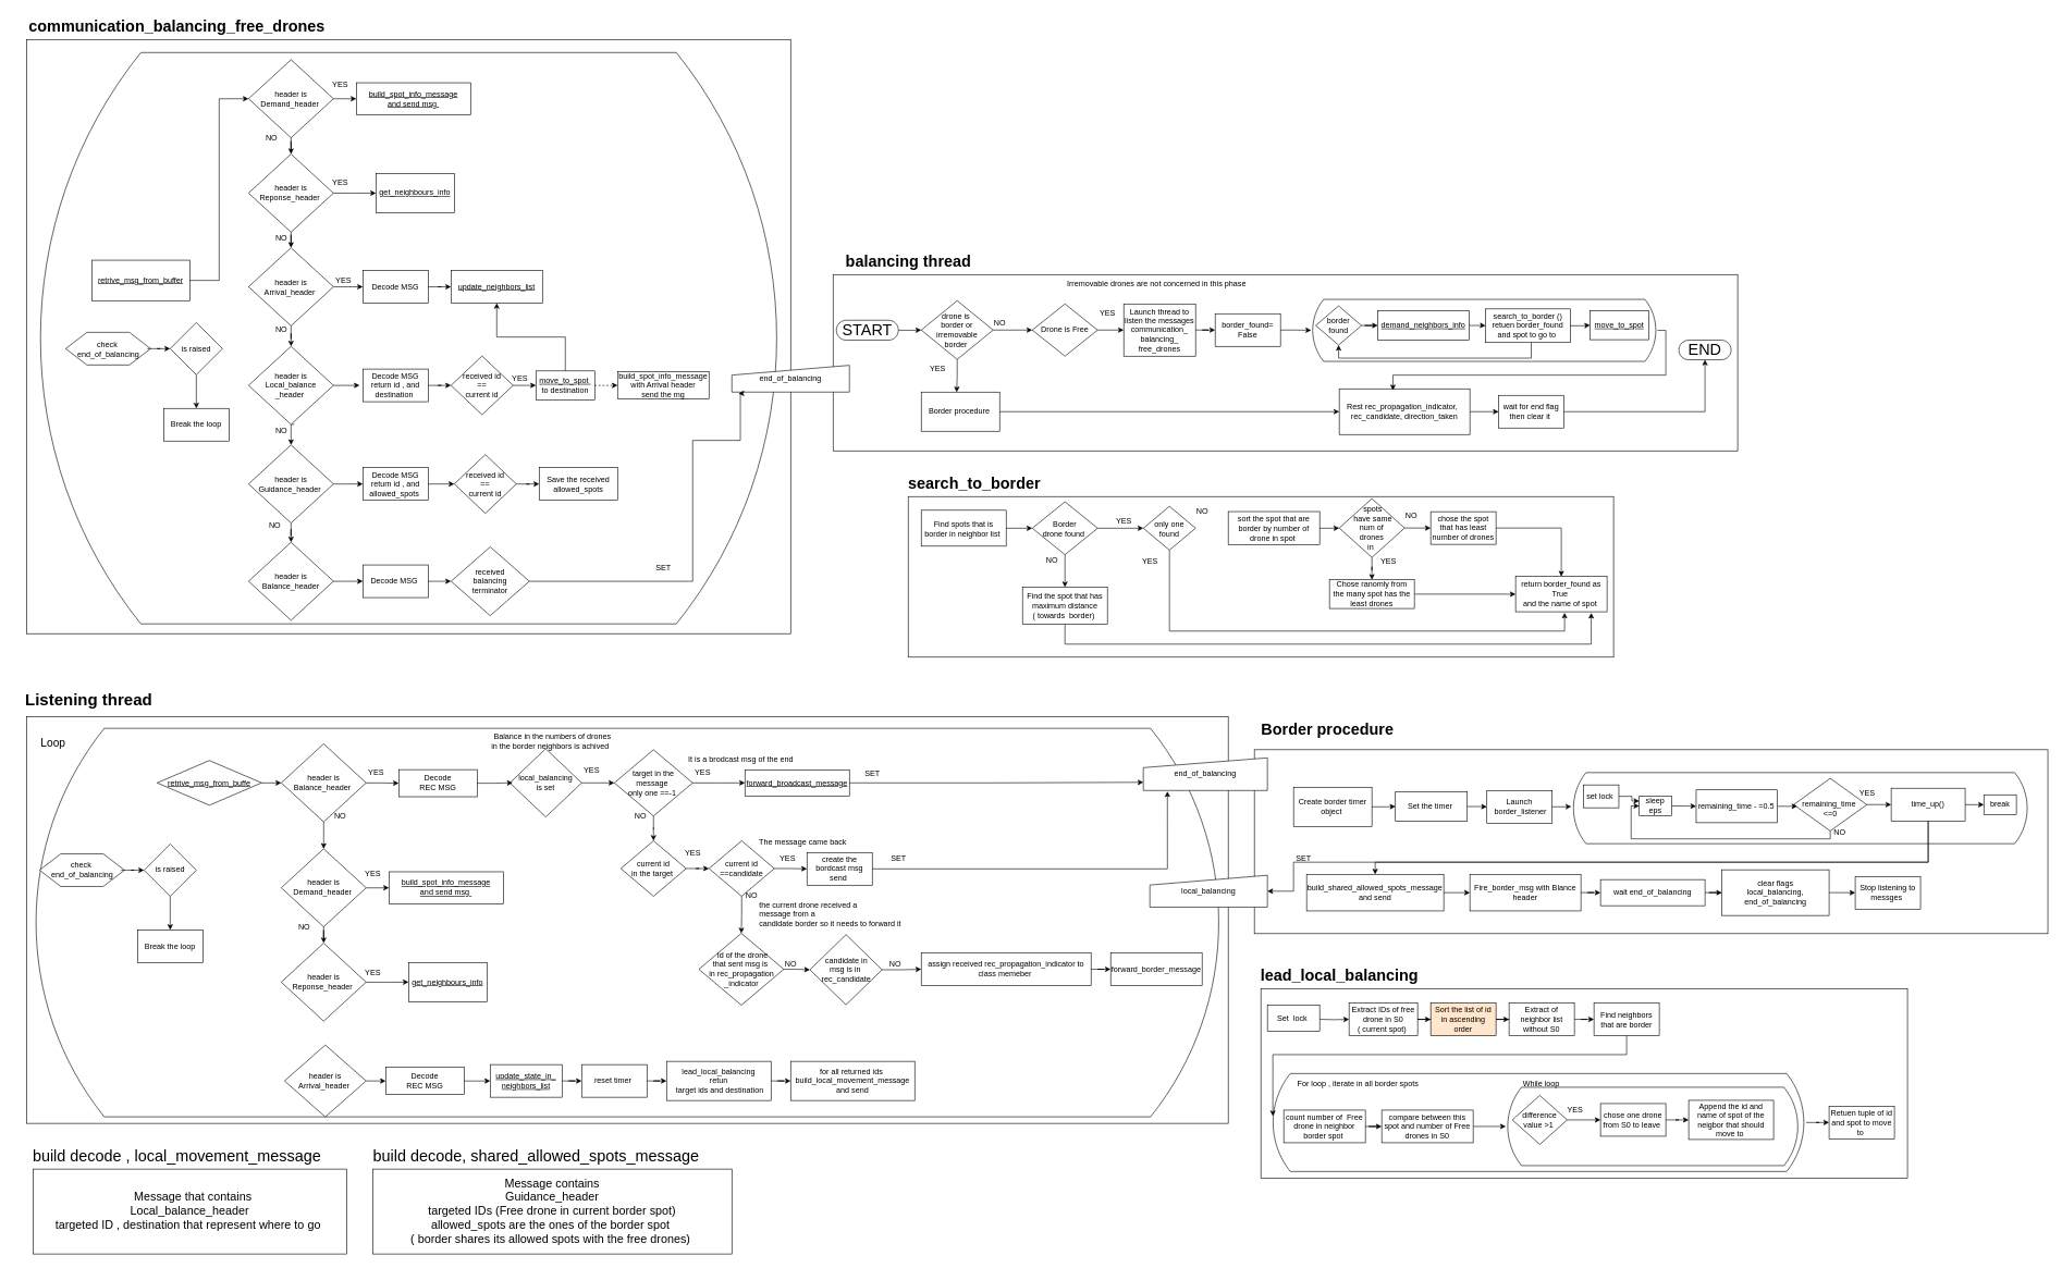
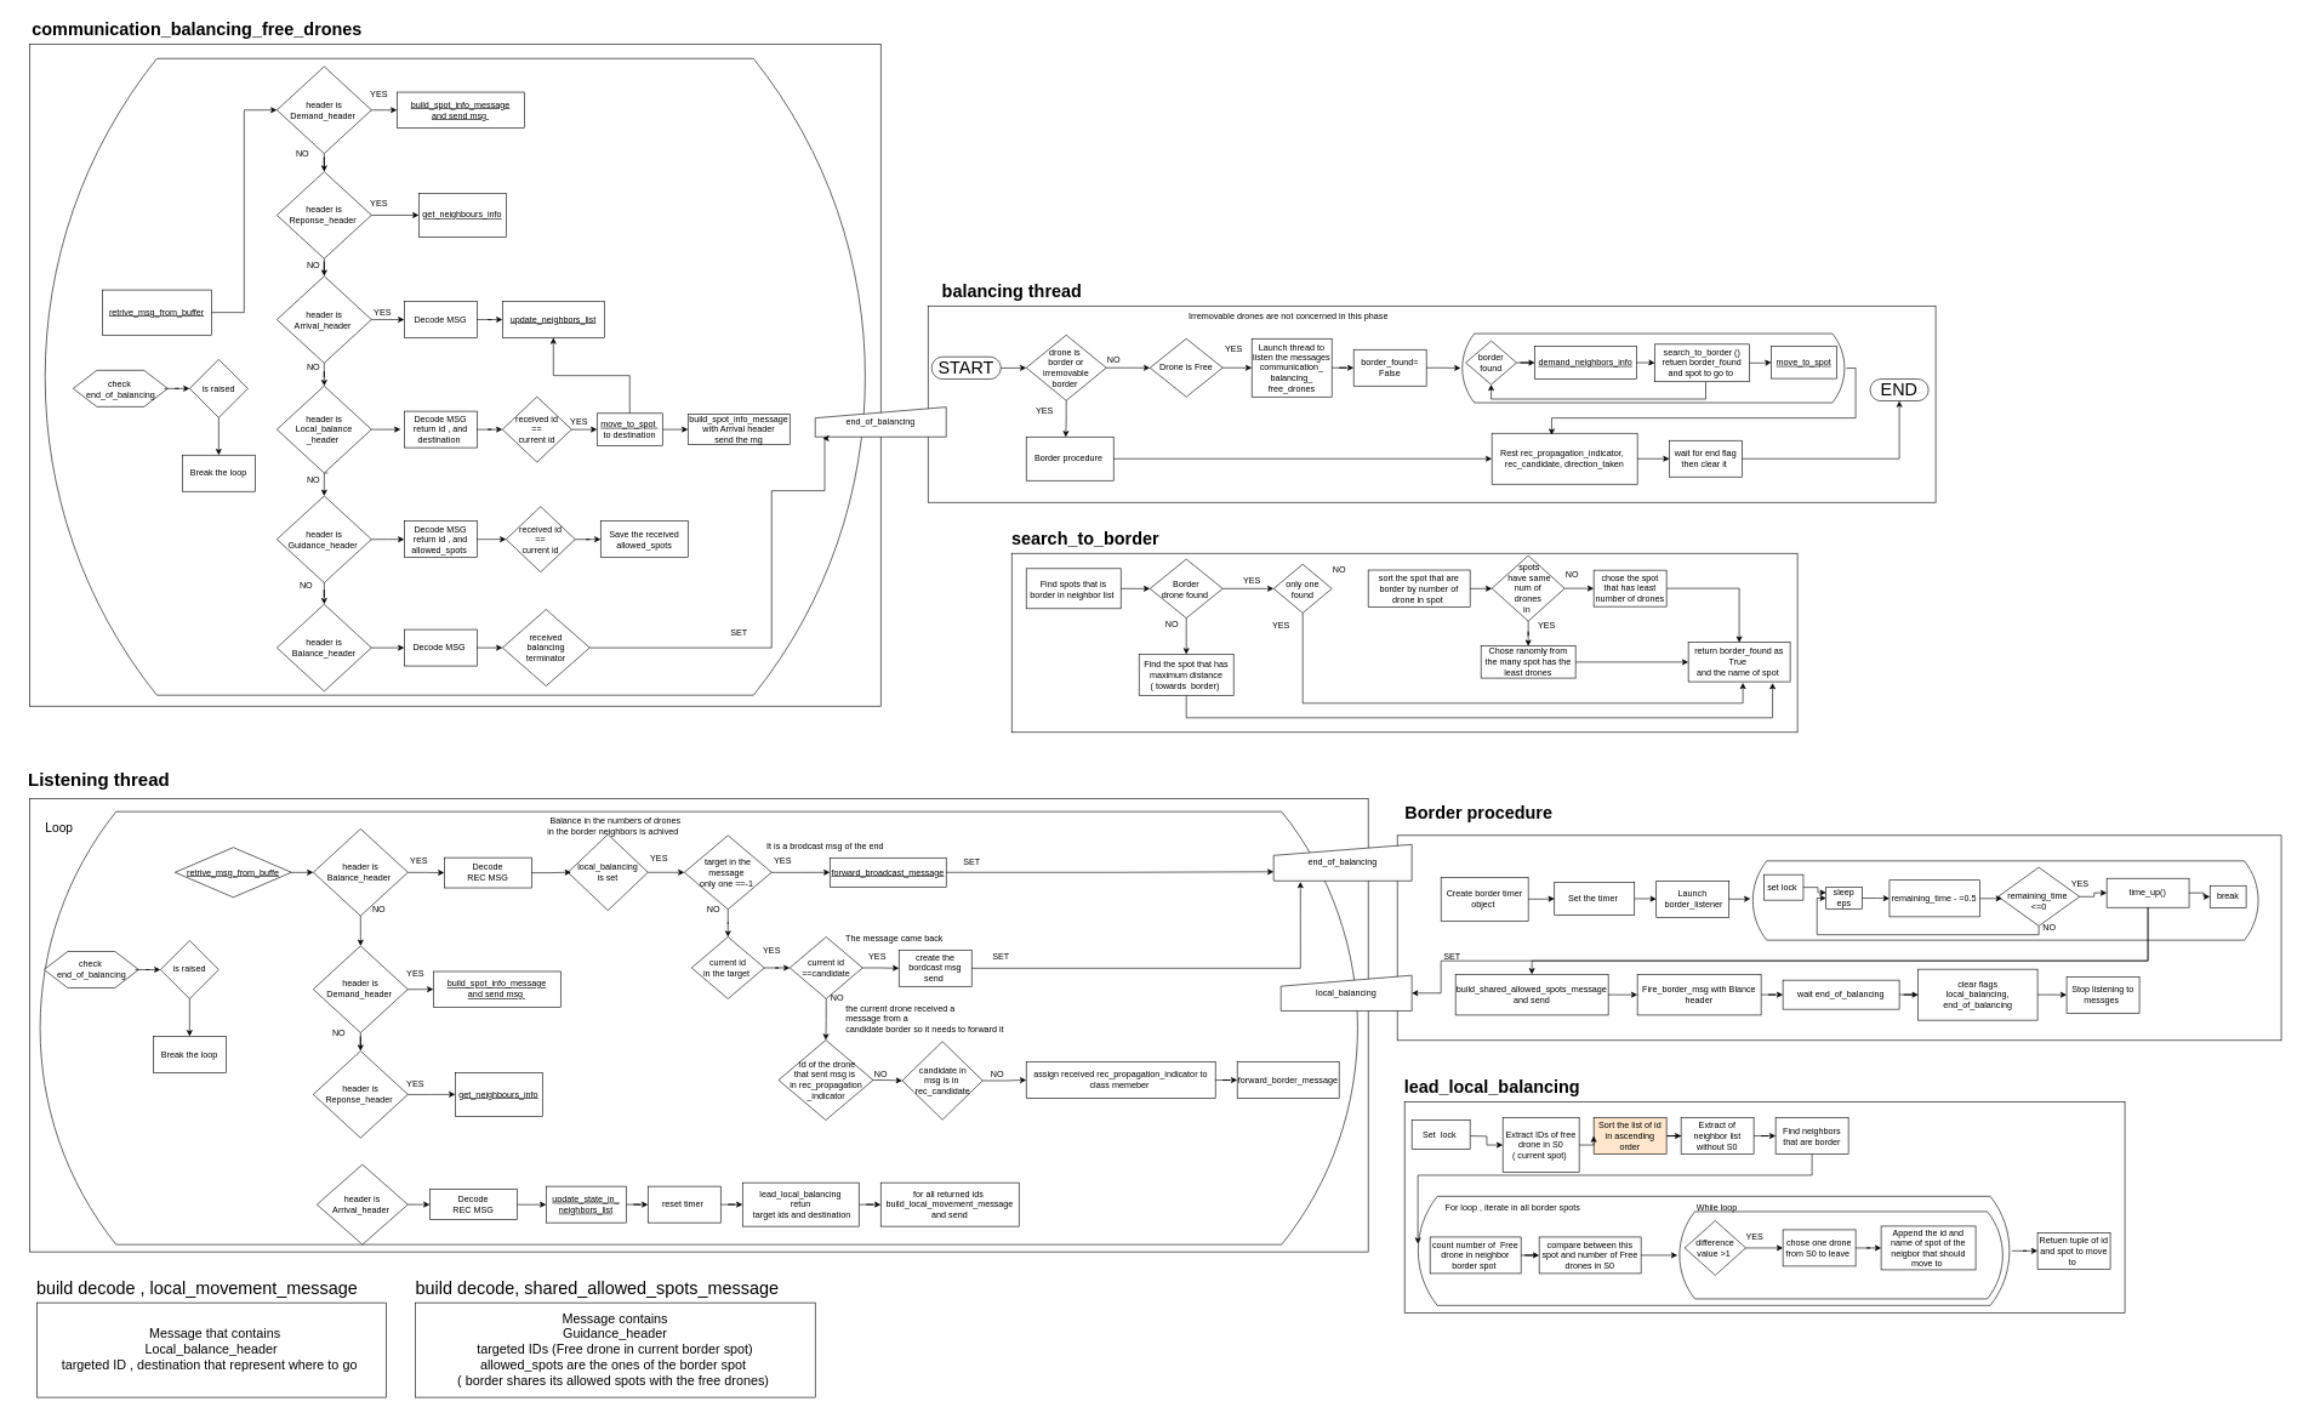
- <mxCell id="174" style="edgeStyle=orthogonalEdgeStyle;rounded=0;orthogonalLoop=1;jettySize=auto;html=1;entryX=0;entryY=0.5;entryDx=0;entryDy=0;dashed=1;" edge="1" parent="141" source="171" target="173"><mxGeometry relative="1" as="geometry"><mxPoint x="900" y="529.87" as="targetPoint" /></mxGeometry></mxCell>
+ <mxCell id="174" style="edgeStyle=orthogonalEdgeStyle;rounded=0;orthogonalLoop=1;jettySize=auto;html=1;entryX=0;entryY=0.5;entryDx=0;entryDy=0;" edge="1" parent="141" source="171" target="173"><mxGeometry relative="1" as="geometry"><mxPoint x="900" y="529.87" as="targetPoint" /></mxGeometry></mxCell>
- <mxCell id="216" value="time_up()" style="rounded=0;whiteSpace=wrap;html=1;" vertex="1" parent="209"><mxGeometry x="398.208" y="15.084" width="113.24" height="50.279" as="geometry" /></mxCell>
+ <mxCell id="216" value="time_up()" style="rounded=0;whiteSpace=wrap;html=1;" vertex="1" parent="209"><mxGeometry x="398.208" y="15.084" width="113.24" height="40" as="geometry" /></mxCell>
- <mxCell id="248" value="Extract IDs of free drone in S0 &lt;br&gt;( current spot)&amp;nbsp;" style="html=1;dashed=0;whiteSpace=wrap;" vertex="1" parent="243"><mxGeometry x="145" y="62" width="105" height="50" as="geometry" /></mxCell>
+ <mxCell id="248" value="Extract IDs of free drone in S0 &lt;br&gt;( current spot)&amp;nbsp;" style="html=1;dashed=0;whiteSpace=wrap;" vertex="1" parent="243"><mxGeometry x="145" y="62" width="105" height="75" as="geometry" /></mxCell>
